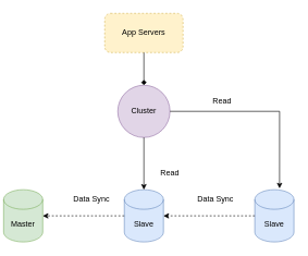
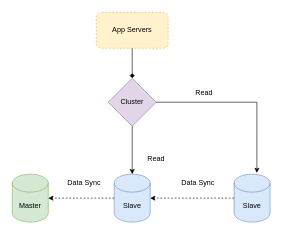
- <mxCell id="5" value="Cluster" style="ellipse;whiteSpace=wrap;html=1;fillColor=#e1d5e7;strokeColor=#9673a6;" vertex="1" parent="1"><mxGeometry x="180" y="130" width="80" height="80" as="geometry" /></mxCell>
+ <mxCell id="5" value="Cluster" style="rhombus;whiteSpace=wrap;html=1;fillColor=#e1d5e7;strokeColor=#9673a6;" vertex="1" parent="1"><mxGeometry x="180" y="130" width="80" height="80" as="geometry" /></mxCell>
- <mxCell id="2" value="Master" style="shape=cylinder3;whiteSpace=wrap;html=1;boundedLbl=1;backgroundOutline=1;size=15;fillColor=#d5e8d4;strokeColor=#82b366;" vertex="1" parent="1"><mxGeometry x="5" y="290" width="60" height="80" as="geometry" /></mxCell>
+ <mxCell id="2" value="Master" style="shape=cylinder3;whiteSpace=wrap;html=1;boundedLbl=1;backgroundOutline=1;size=15;fillColor=#d5e8d4;strokeColor=#82b366;" vertex="1" parent="1"><mxGeometry x="20" y="290" width="60" height="80" as="geometry" /></mxCell>
